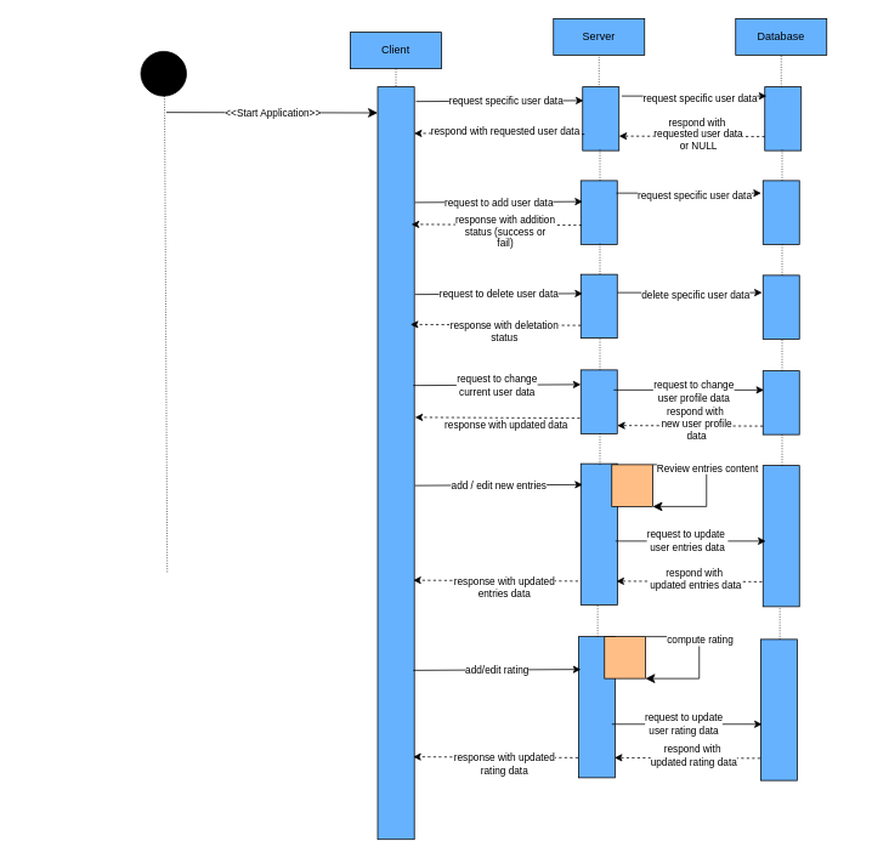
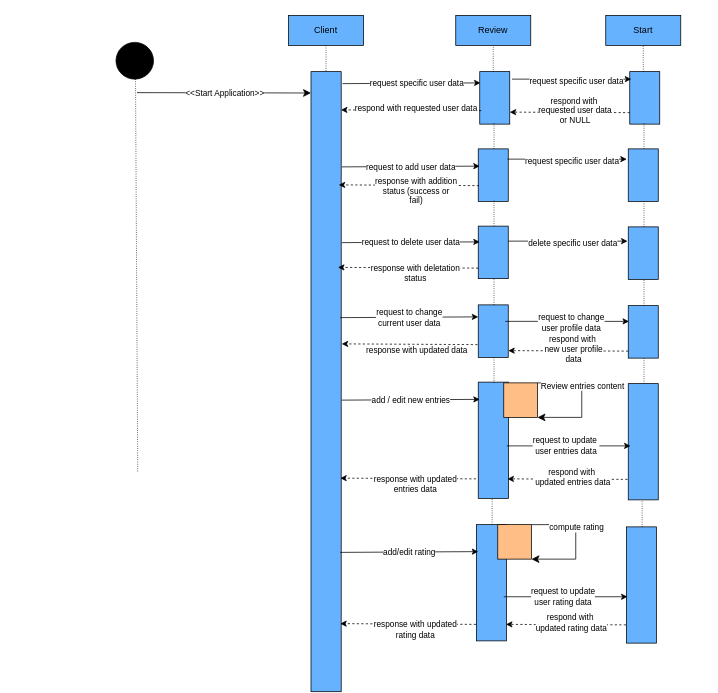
- <mxCell id="3" value="Server" style="whiteSpace=wrap;html=1;align=center;fillColor=#66B2FF;" vertex="1" parent="1"><mxGeometry x="607" y="20" width="100" height="40" as="geometry" /></mxCell>
+ <mxCell id="3" value="Review" style="whiteSpace=wrap;html=1;align=center;fillColor=#66B2FF;" vertex="1" parent="1"><mxGeometry x="607" y="20" width="100" height="40" as="geometry" /></mxCell>
- <mxCell id="4" value="Database" style="whiteSpace=wrap;html=1;align=center;fillColor=#66B2FF;" vertex="1" parent="1"><mxGeometry x="807" y="20" width="100" height="40" as="geometry" /></mxCell>
+ <mxCell id="4" value="Start" style="whiteSpace=wrap;html=1;align=center;fillColor=#66B2FF;" vertex="1" parent="1"><mxGeometry x="807" y="20" width="100" height="40" as="geometry" /></mxCell>
- <mxCell id="2" value="Client" style="whiteSpace=wrap;html=1;align=center;fillColor=#66B2FF;" vertex="1" parent="1"><mxGeometry x="384" y="35" width="100" height="40" as="geometry" /></mxCell>
+ <mxCell id="2" value="Client" style="whiteSpace=wrap;html=1;align=center;fillColor=#66B2FF;" vertex="1" parent="1"><mxGeometry x="384" y="20" width="100" height="40" as="geometry" /></mxCell>
